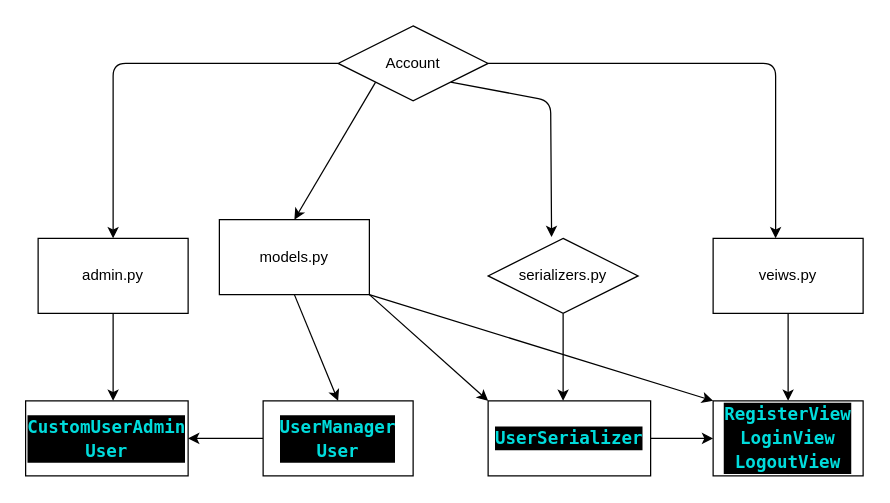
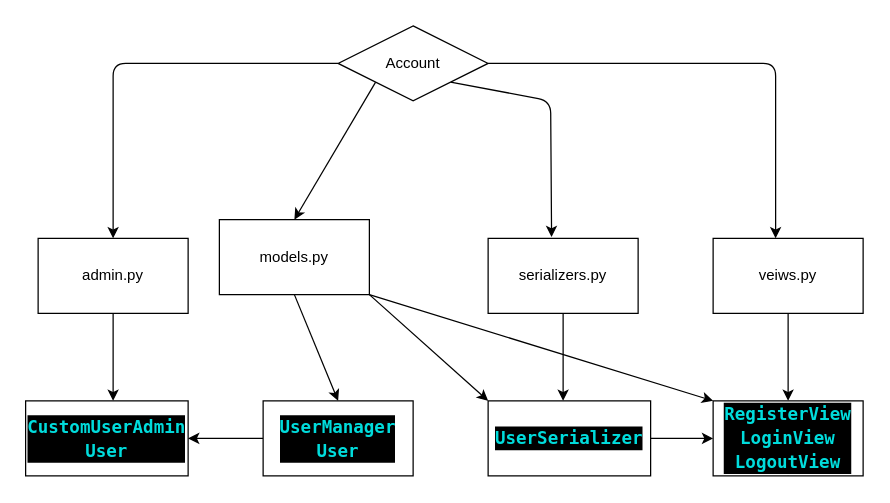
- <mxCell id="14" value="serializers.py&lt;br&gt;" style="rhombus;whiteSpace=wrap;html=1;" vertex="1" parent="1"><mxGeometry x="390" y="190" width="120" height="60" as="geometry" /></mxCell>
+ <mxCell id="14" value="serializers.py&lt;br&gt;" style="whiteSpace=wrap;html=1;" vertex="1" parent="1"><mxGeometry x="390" y="190" width="120" height="60" as="geometry" /></mxCell>
